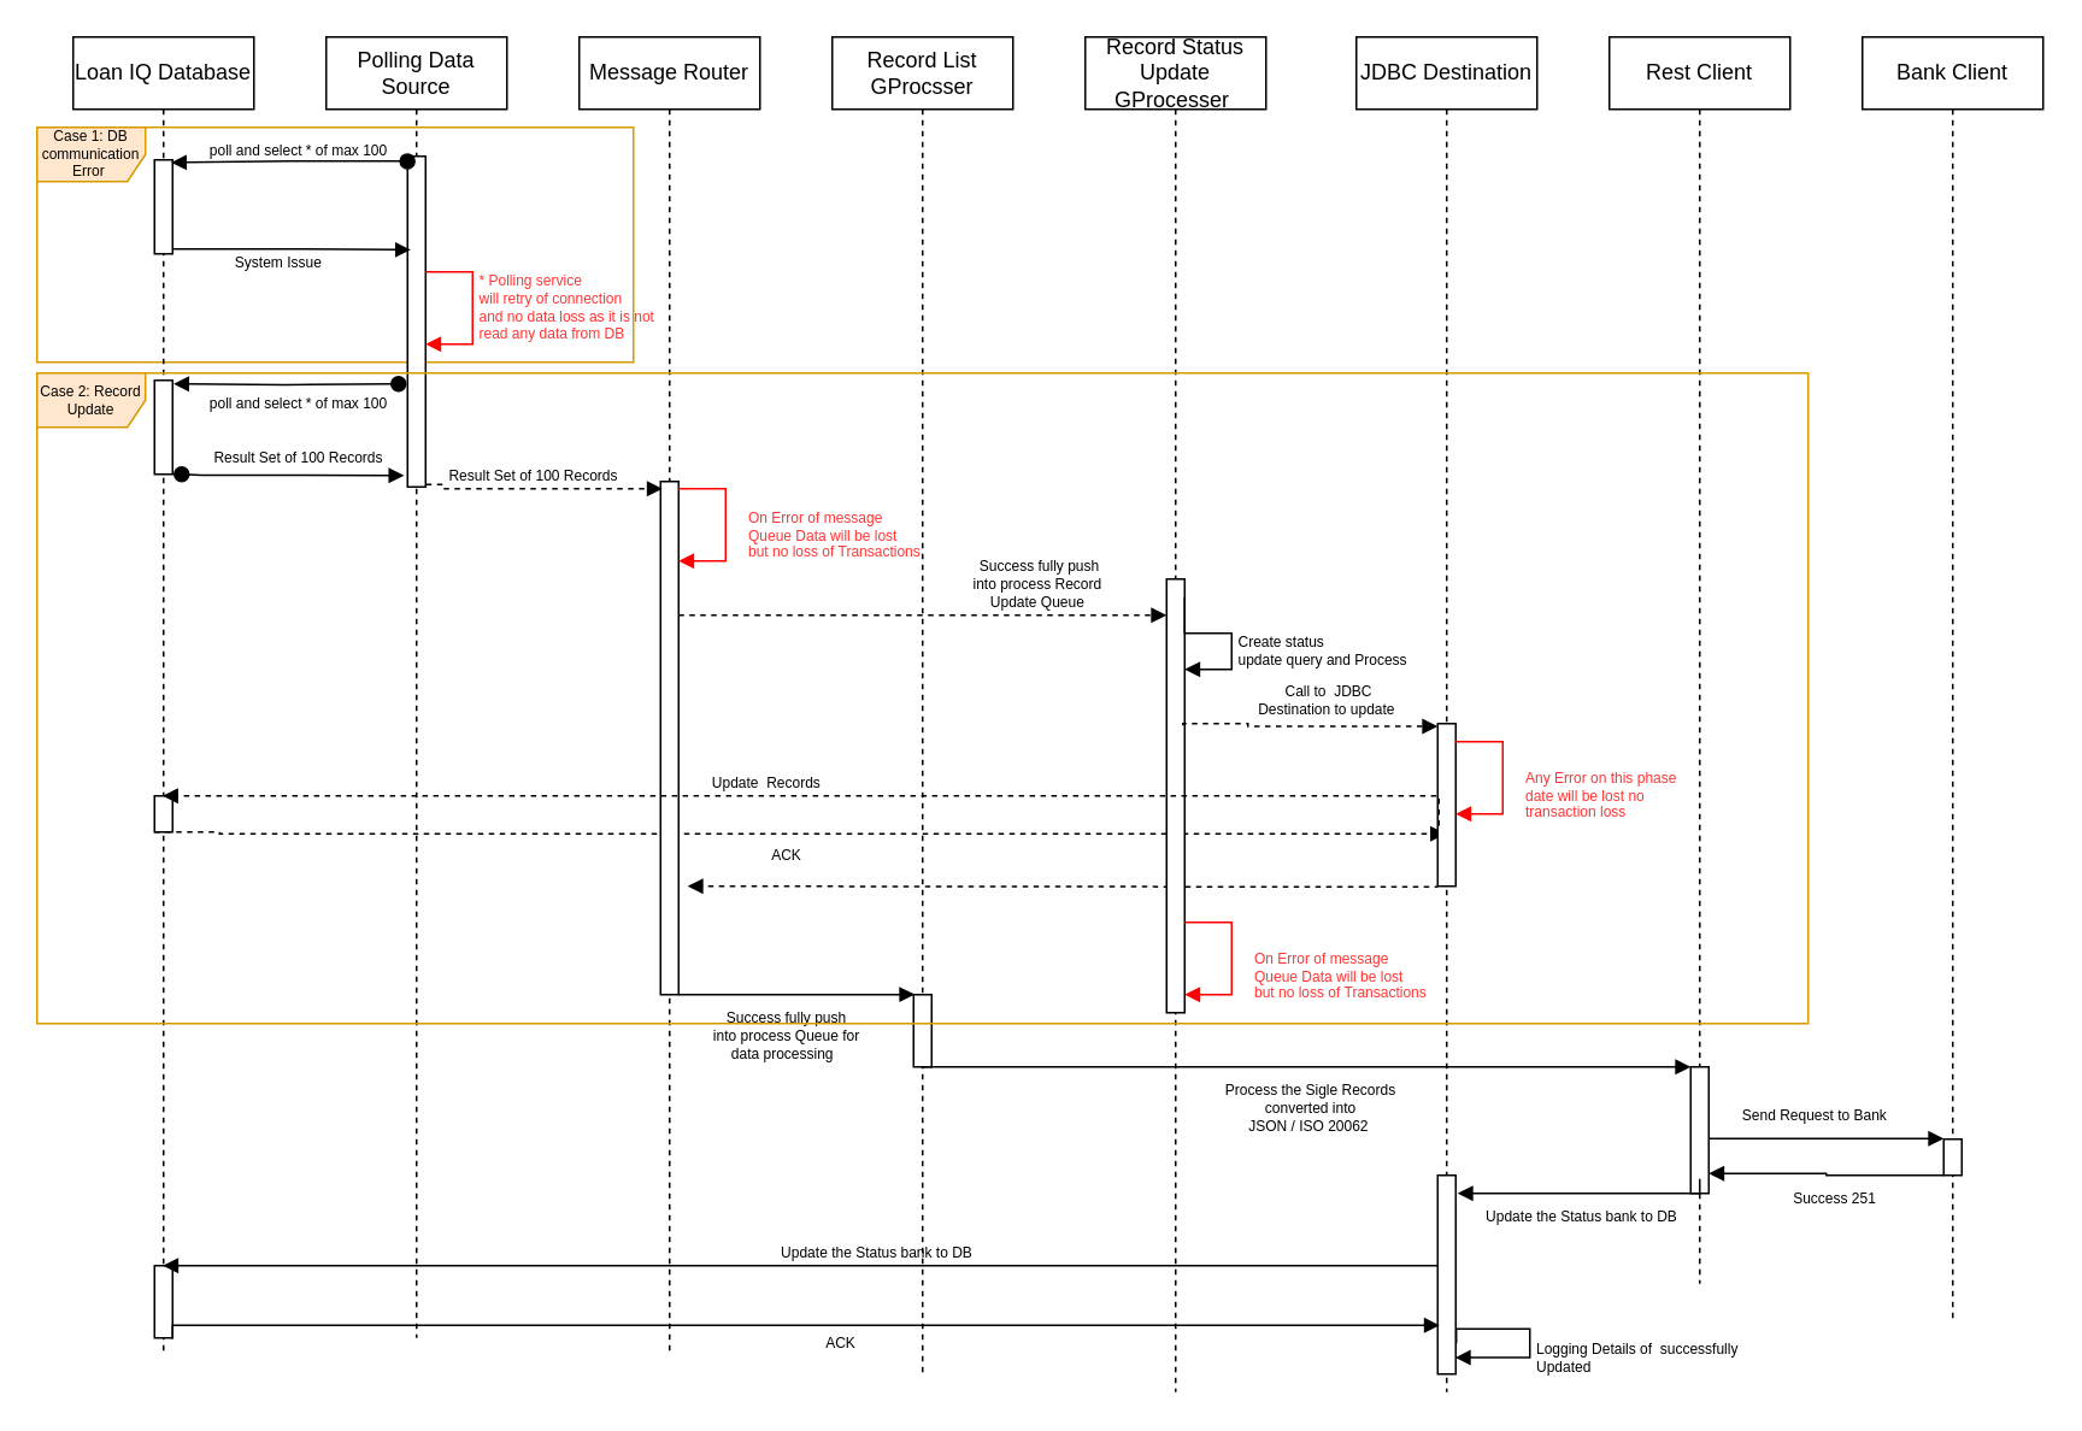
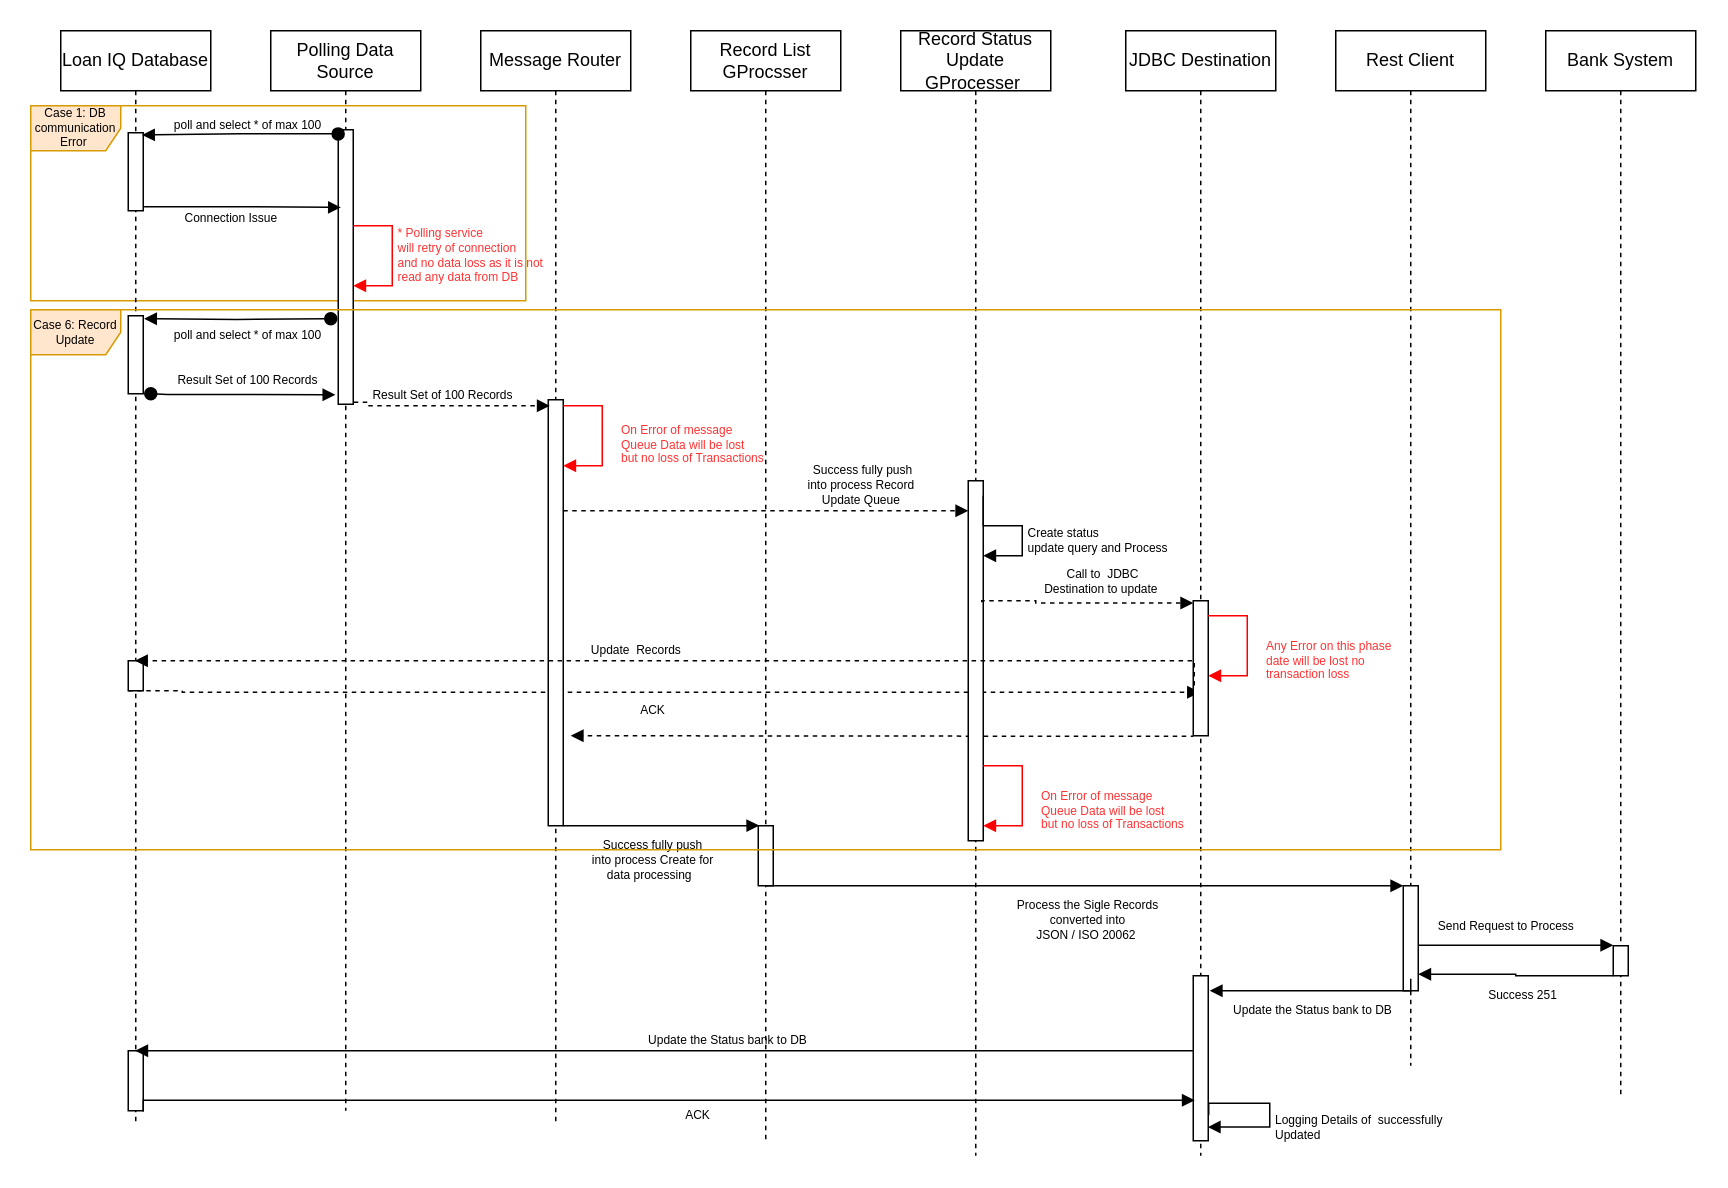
- <mxCell id="23" value="Bank Client" style="shape=umlLifeline;perimeter=lifelinePerimeter;whiteSpace=wrap;html=1;container=1;collapsible=0;recursiveResize=0;outlineConnect=0;" parent="1" vertex="1"><mxGeometry x="1030" y="20" width="100" height="710" as="geometry" /></mxCell>
+ <mxCell id="23" value="Bank System" style="shape=umlLifeline;perimeter=lifelinePerimeter;whiteSpace=wrap;html=1;container=1;collapsible=0;recursiveResize=0;outlineConnect=0;" parent="1" vertex="1"><mxGeometry x="1030" y="20" width="100" height="710" as="geometry" /></mxCell>
- <mxCell id="40" value="System Issue " style="text;align=center;fontStyle=0;verticalAlign=middle;spacingLeft=3;spacingRight=3;strokeColor=none;rotatable=0;points=[[0,0.5],[1,0.5]];portConstraint=eastwest;fontSize=8;" parent="1" vertex="1"><mxGeometry x="100" y="132" width="110" height="26" as="geometry" /></mxCell>
+ <mxCell id="40" value="Connection Issue " style="text;align=center;fontStyle=0;verticalAlign=middle;spacingLeft=3;spacingRight=3;strokeColor=none;rotatable=0;points=[[0,0.5],[1,0.5]];portConstraint=eastwest;fontSize=8;" parent="1" vertex="1"><mxGeometry x="100" y="132" width="110" height="26" as="geometry" /></mxCell>
- <mxCell id="62" value="Case 2: Record Update" style="shape=umlFrame;whiteSpace=wrap;html=1;fontSize=8;fillColor=#ffe6cc;strokeColor=#d79b00;" parent="1" vertex="1"><mxGeometry x="20" y="206" width="980" height="360" as="geometry" /></mxCell>
+ <mxCell id="62" value="Case 6: Record Update" style="shape=umlFrame;whiteSpace=wrap;html=1;fontSize=8;fillColor=#ffe6cc;strokeColor=#d79b00;" parent="1" vertex="1"><mxGeometry x="20" y="206" width="980" height="360" as="geometry" /></mxCell>
- <mxCell id="47" value="Success fully push &#10;into process Queue for &#10;data processing  " style="text;align=center;fontStyle=0;verticalAlign=middle;spacingLeft=3;spacingRight=3;strokeColor=none;rotatable=0;points=[[0,0.5],[1,0.5]];portConstraint=eastwest;fontSize=8;" parent="1" vertex="1"><mxGeometry x="380" y="560" width="110" height="26" as="geometry" /></mxCell>
+ <mxCell id="47" value="Success fully push &#10;into process Create for &#10;data processing  " style="text;align=center;fontStyle=0;verticalAlign=middle;spacingLeft=3;spacingRight=3;strokeColor=none;rotatable=0;points=[[0,0.5],[1,0.5]];portConstraint=eastwest;fontSize=8;" parent="1" vertex="1"><mxGeometry x="380" y="560" width="110" height="26" as="geometry" /></mxCell>
- <mxCell id="26" value="Send Request to Bank " style="text;align=center;fontStyle=0;verticalAlign=middle;spacingLeft=3;spacingRight=3;strokeColor=none;rotatable=0;points=[[0,0.5],[1,0.5]];portConstraint=eastwest;fontSize=8;" parent="23" vertex="1"><mxGeometry x="-80" y="584" width="110" height="26" as="geometry" /></mxCell>
+ <mxCell id="26" value="Send Request to Process " style="text;align=center;fontStyle=0;verticalAlign=middle;spacingLeft=3;spacingRight=3;strokeColor=none;rotatable=0;points=[[0,0.5],[1,0.5]];portConstraint=eastwest;fontSize=8;" parent="23" vertex="1"><mxGeometry x="-80" y="584" width="110" height="26" as="geometry" /></mxCell>
